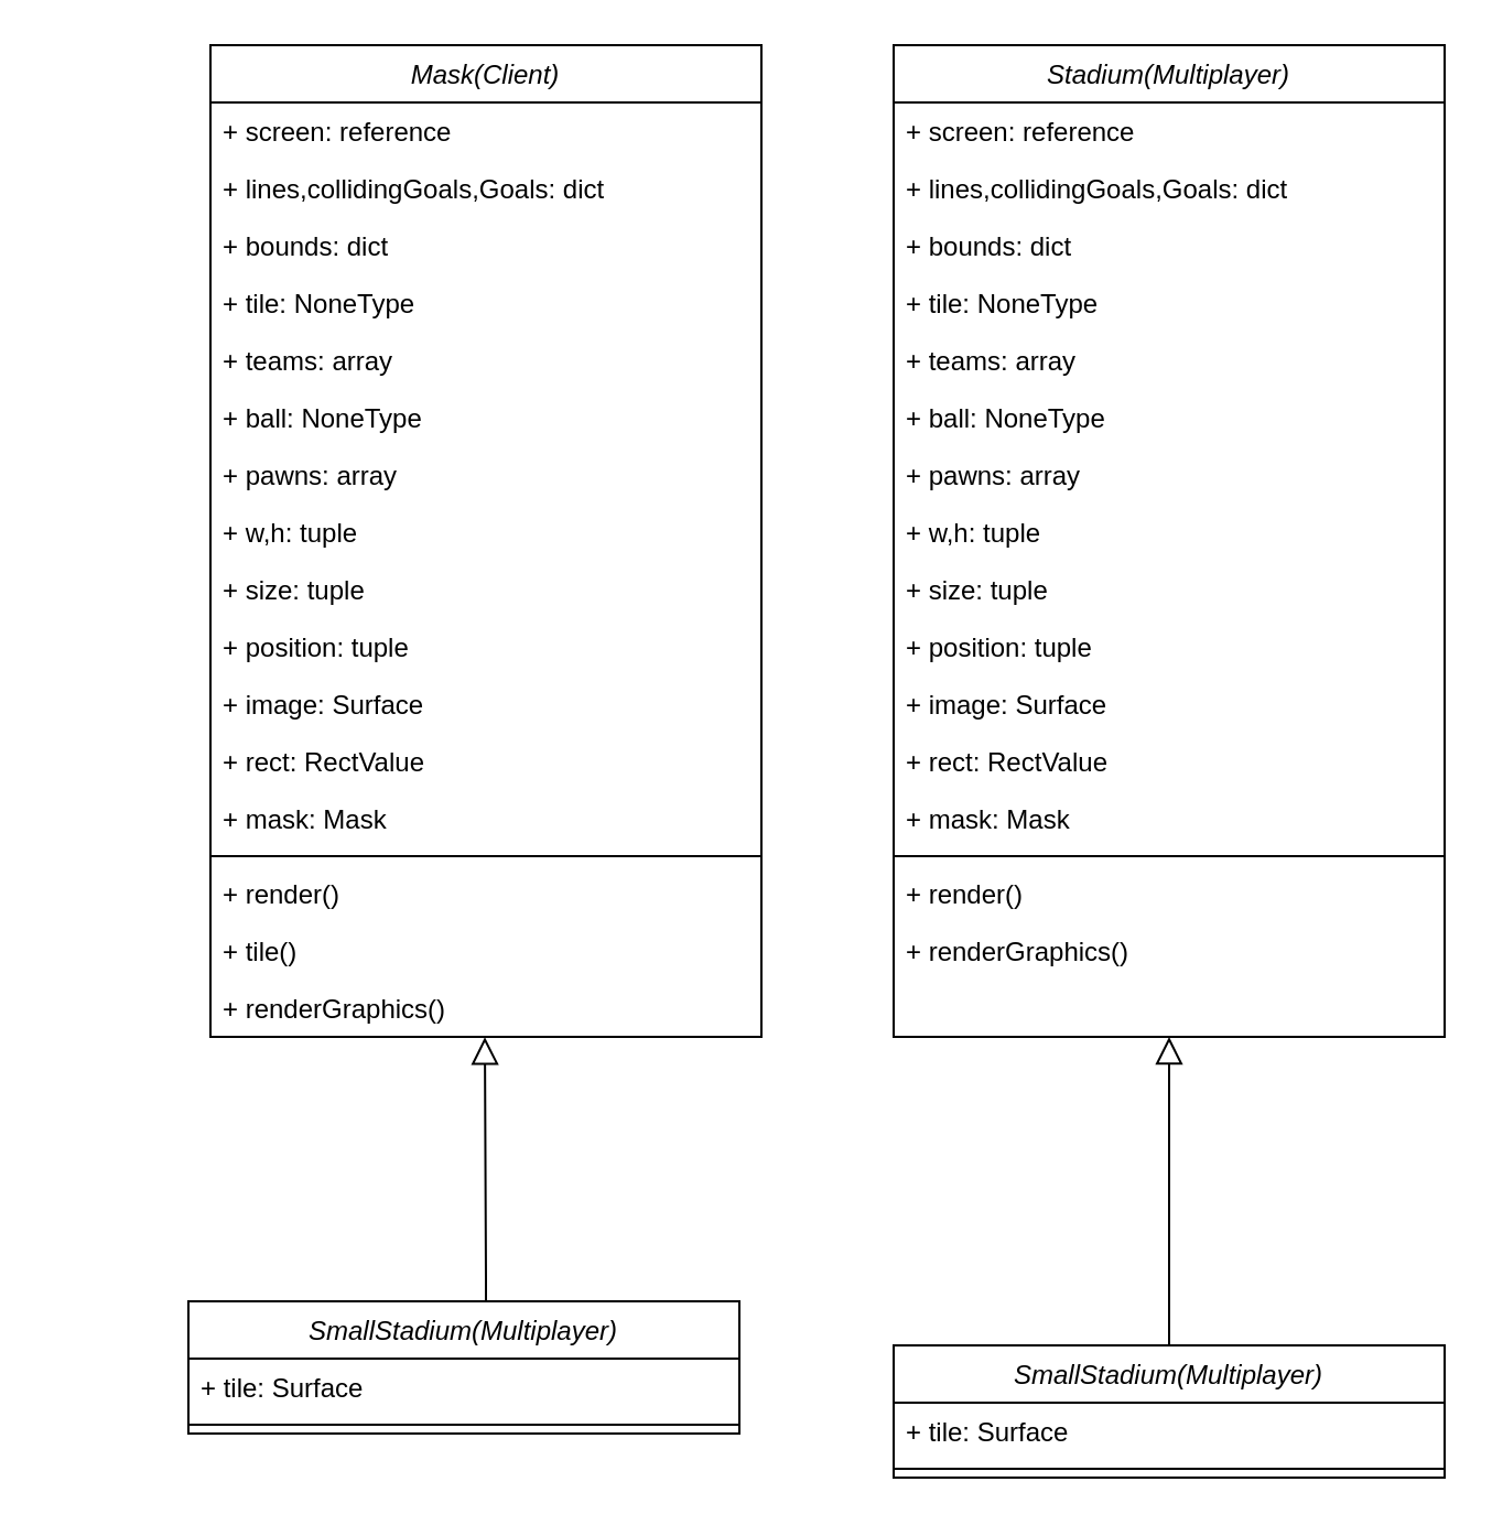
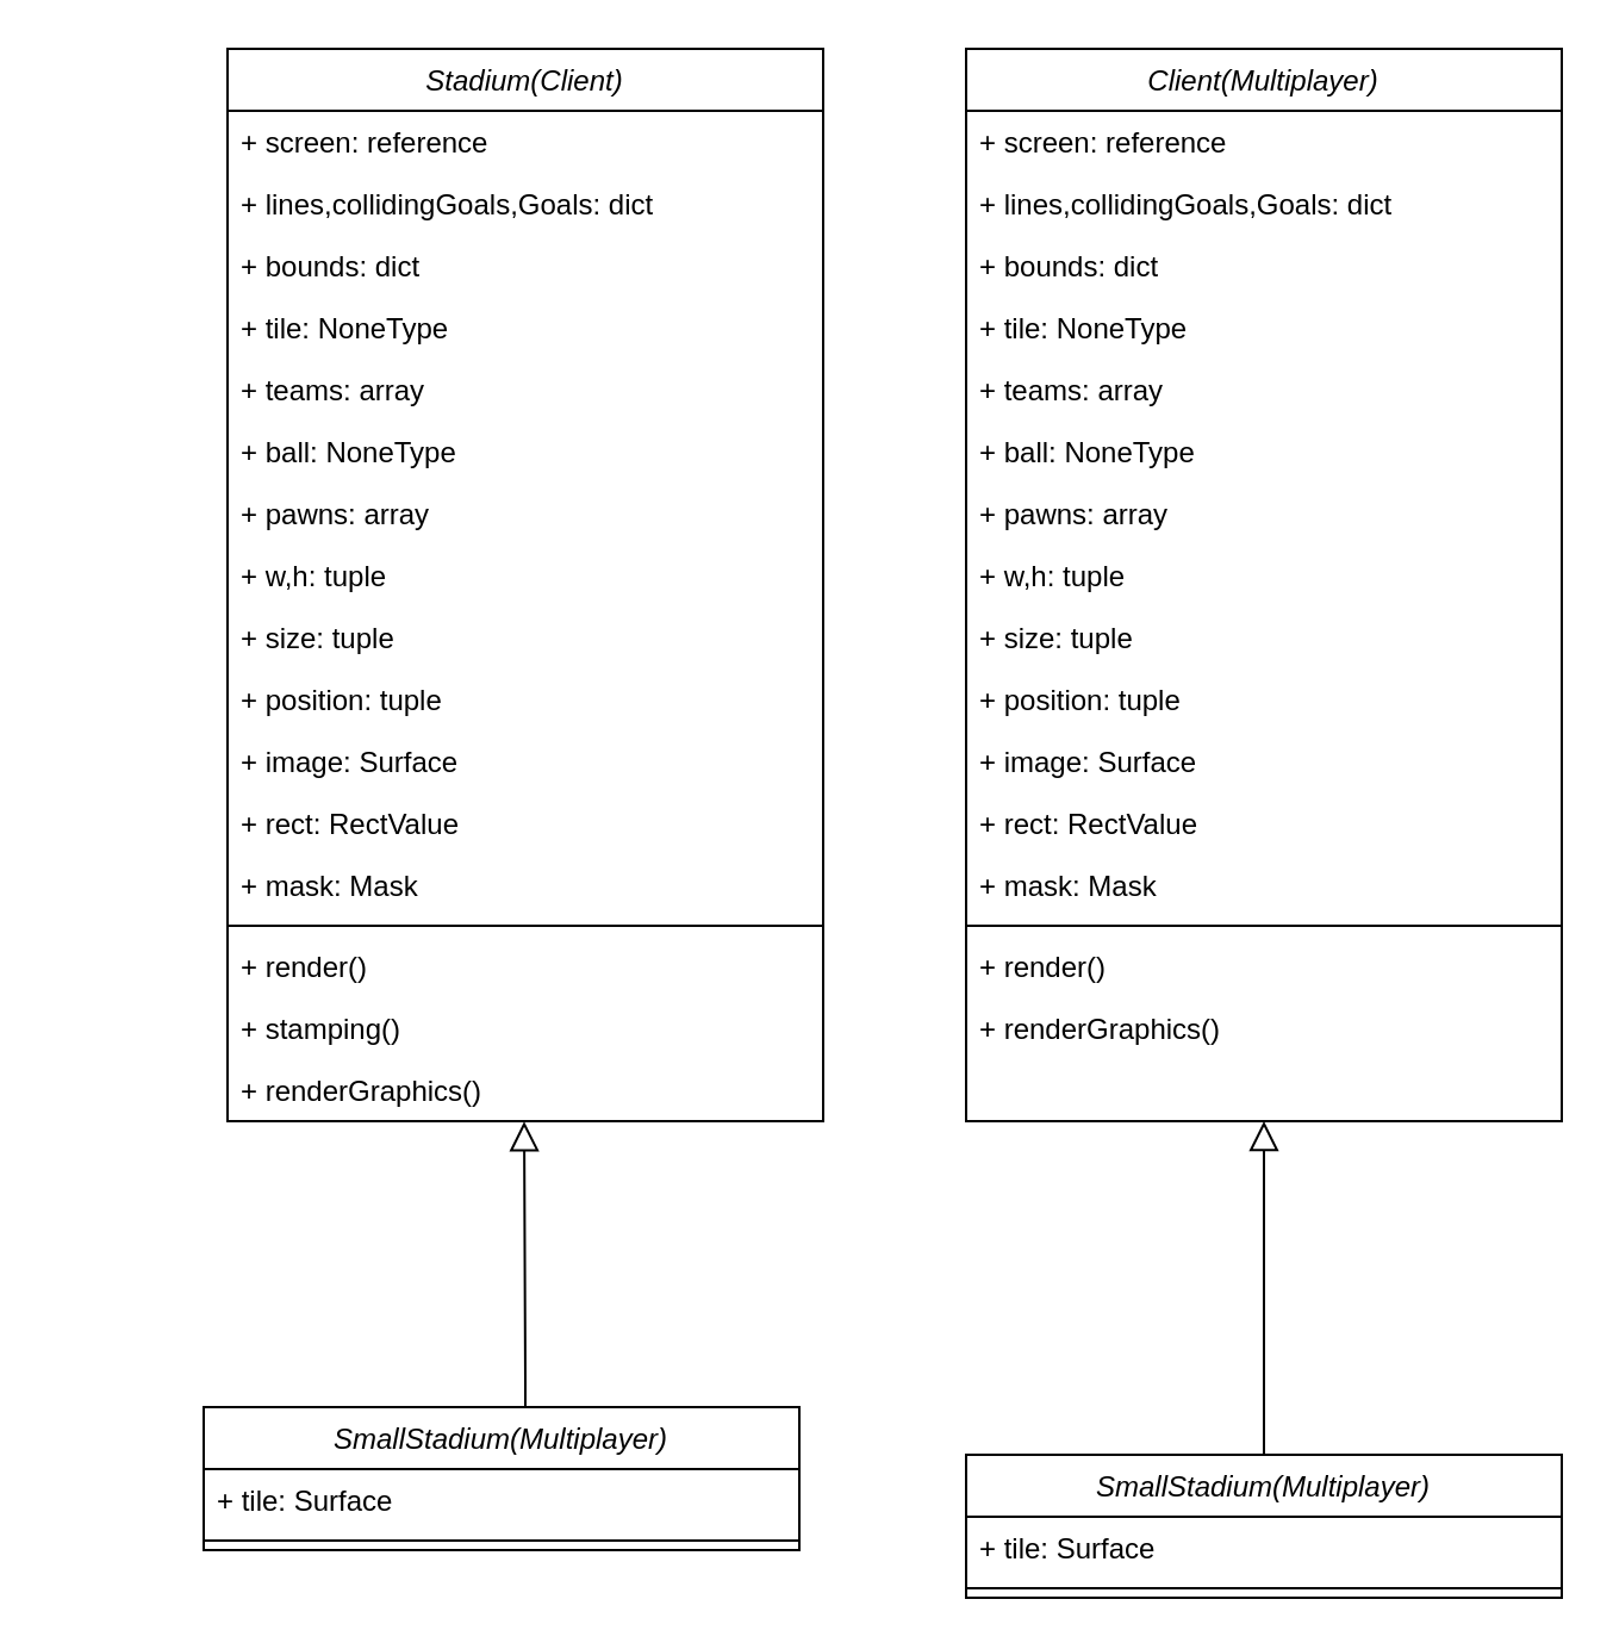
- <mxCell id="20" value="Mask(Client)" style="swimlane;fontStyle=2;align=center;verticalAlign=top;childLayout=stackLayout;horizontal=1;startSize=26;horizontalStack=0;resizeParent=1;resizeLast=0;collapsible=1;marginBottom=0;rounded=0;shadow=0;strokeWidth=1;" vertex="1" parent="1"><mxGeometry y="20" width="250" height="450" as="geometry" x="95"><mxRectangle x="230" y="140" width="160" height="26" as="alternateBounds" /></mxGeometry></mxCell>
+ <mxCell id="20" value="Stadium(Client)" style="swimlane;fontStyle=2;align=center;verticalAlign=top;childLayout=stackLayout;horizontal=1;startSize=26;horizontalStack=0;resizeParent=1;resizeLast=0;collapsible=1;marginBottom=0;rounded=0;shadow=0;strokeWidth=1;" vertex="1" parent="1"><mxGeometry y="20" width="250" height="450" as="geometry" x="95"><mxRectangle x="230" y="140" width="160" height="26" as="alternateBounds" /></mxGeometry></mxCell>
- <mxCell id="2" value="Stadium(Multiplayer)" style="swimlane;fontStyle=2;align=center;verticalAlign=top;childLayout=stackLayout;horizontal=1;startSize=26;horizontalStack=0;resizeParent=1;resizeLast=0;collapsible=1;marginBottom=0;rounded=0;shadow=0;strokeWidth=1;" parent="1" vertex="1"><mxGeometry x="405" y="20" width="250" height="450" as="geometry"><mxRectangle x="230" y="140" width="160" height="26" as="alternateBounds" /></mxGeometry></mxCell>
+ <mxCell id="2" value="Client(Multiplayer)" style="swimlane;fontStyle=2;align=center;verticalAlign=top;childLayout=stackLayout;horizontal=1;startSize=26;horizontalStack=0;resizeParent=1;resizeLast=0;collapsible=1;marginBottom=0;rounded=0;shadow=0;strokeWidth=1;" parent="1" vertex="1"><mxGeometry x="405" y="20" width="250" height="450" as="geometry"><mxRectangle x="230" y="140" width="160" height="26" as="alternateBounds" /></mxGeometry></mxCell>
- <mxCell id="36" value="+ tile()" style="text;align=left;verticalAlign=top;spacingLeft=4;spacingRight=4;overflow=hidden;rotatable=0;points=[[0,0.5],[1,0.5]];portConstraint=eastwest;" vertex="1" parent="20"><mxGeometry y="398" width="250" height="26" as="geometry" /></mxCell>
+ <mxCell id="36" value="+ stamping()" style="text;align=left;verticalAlign=top;spacingLeft=4;spacingRight=4;overflow=hidden;rotatable=0;points=[[0,0.5],[1,0.5]];portConstraint=eastwest;" vertex="1" parent="20"><mxGeometry y="398" width="250" height="26" as="geometry" /></mxCell>
